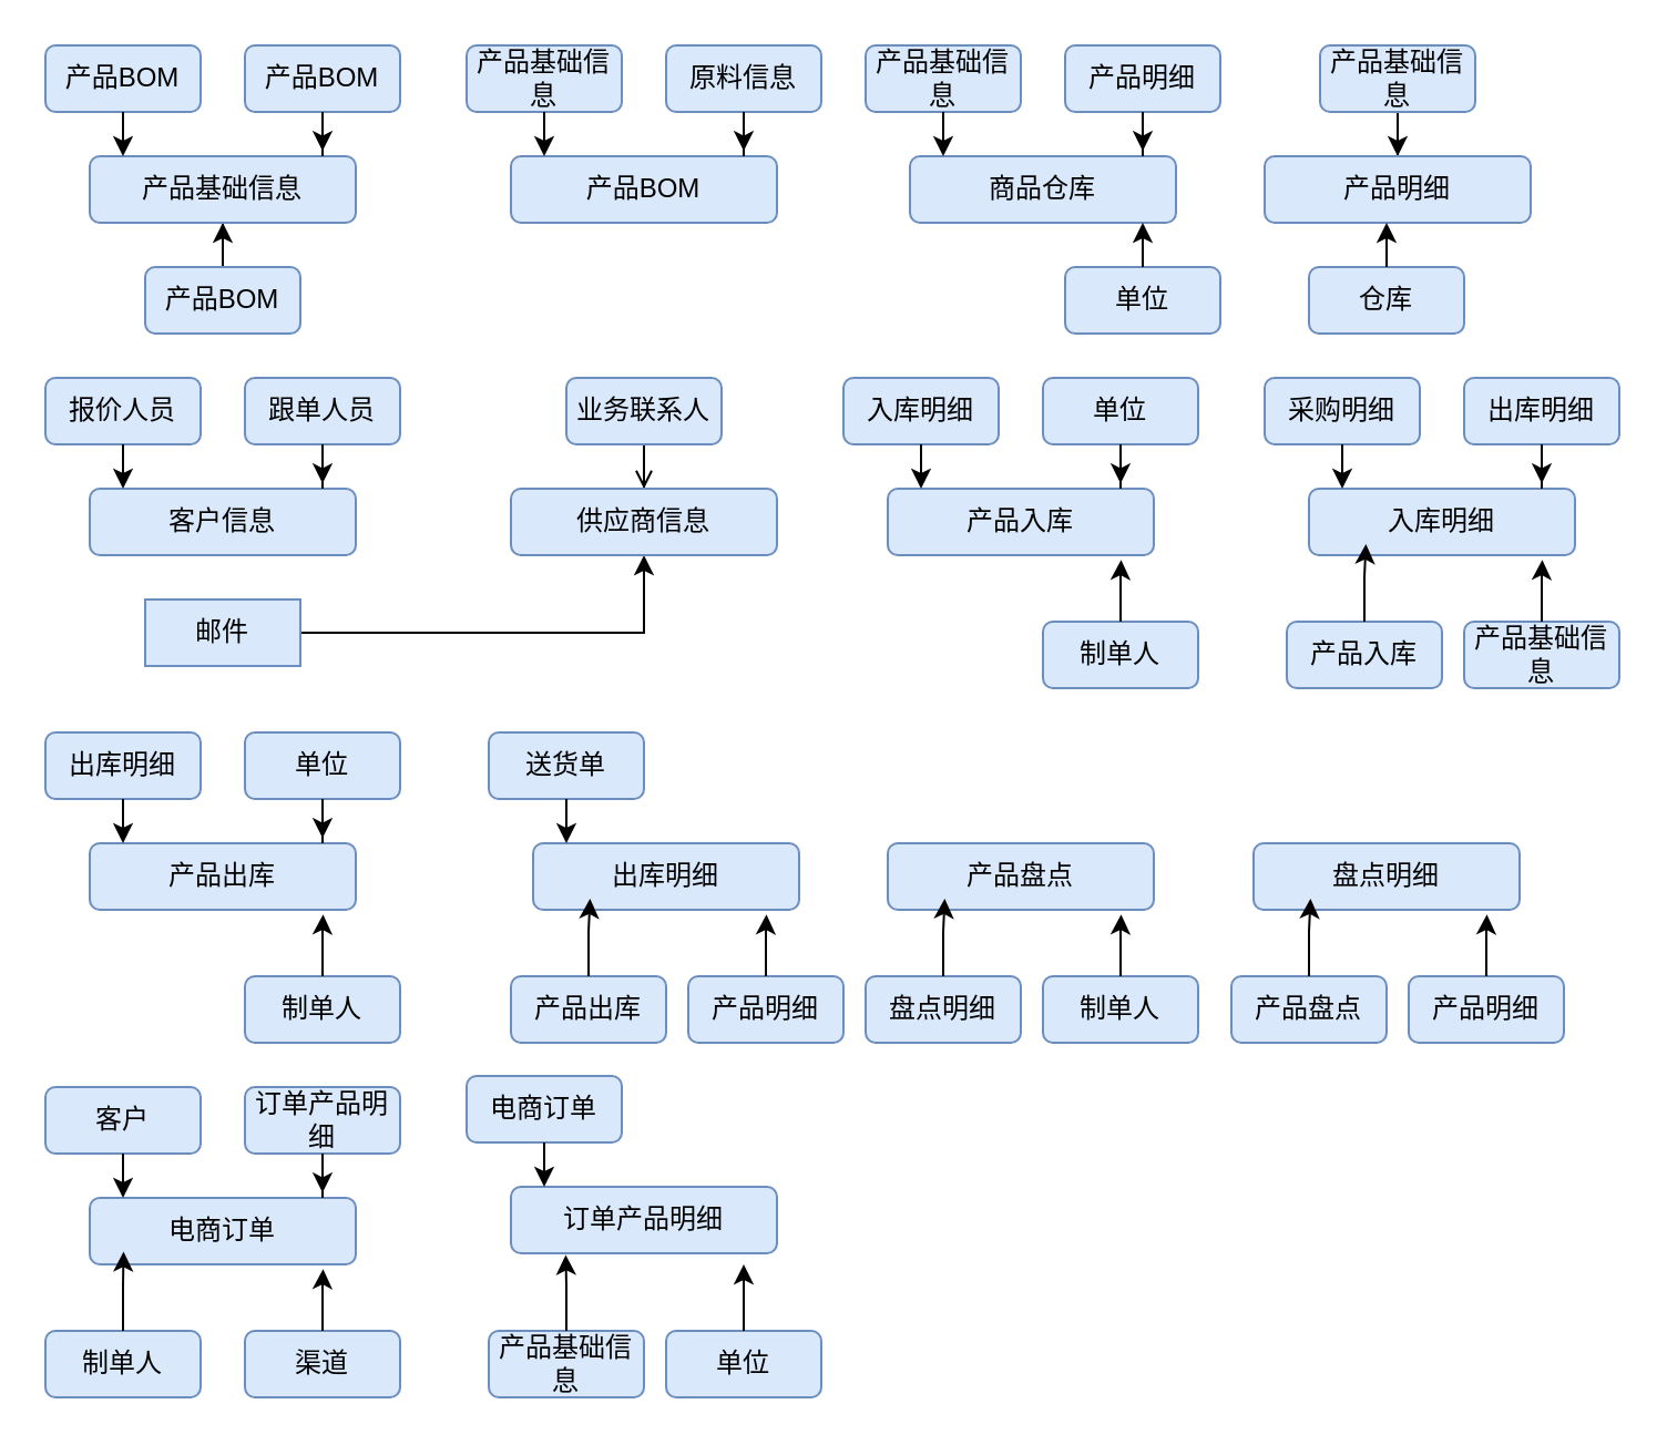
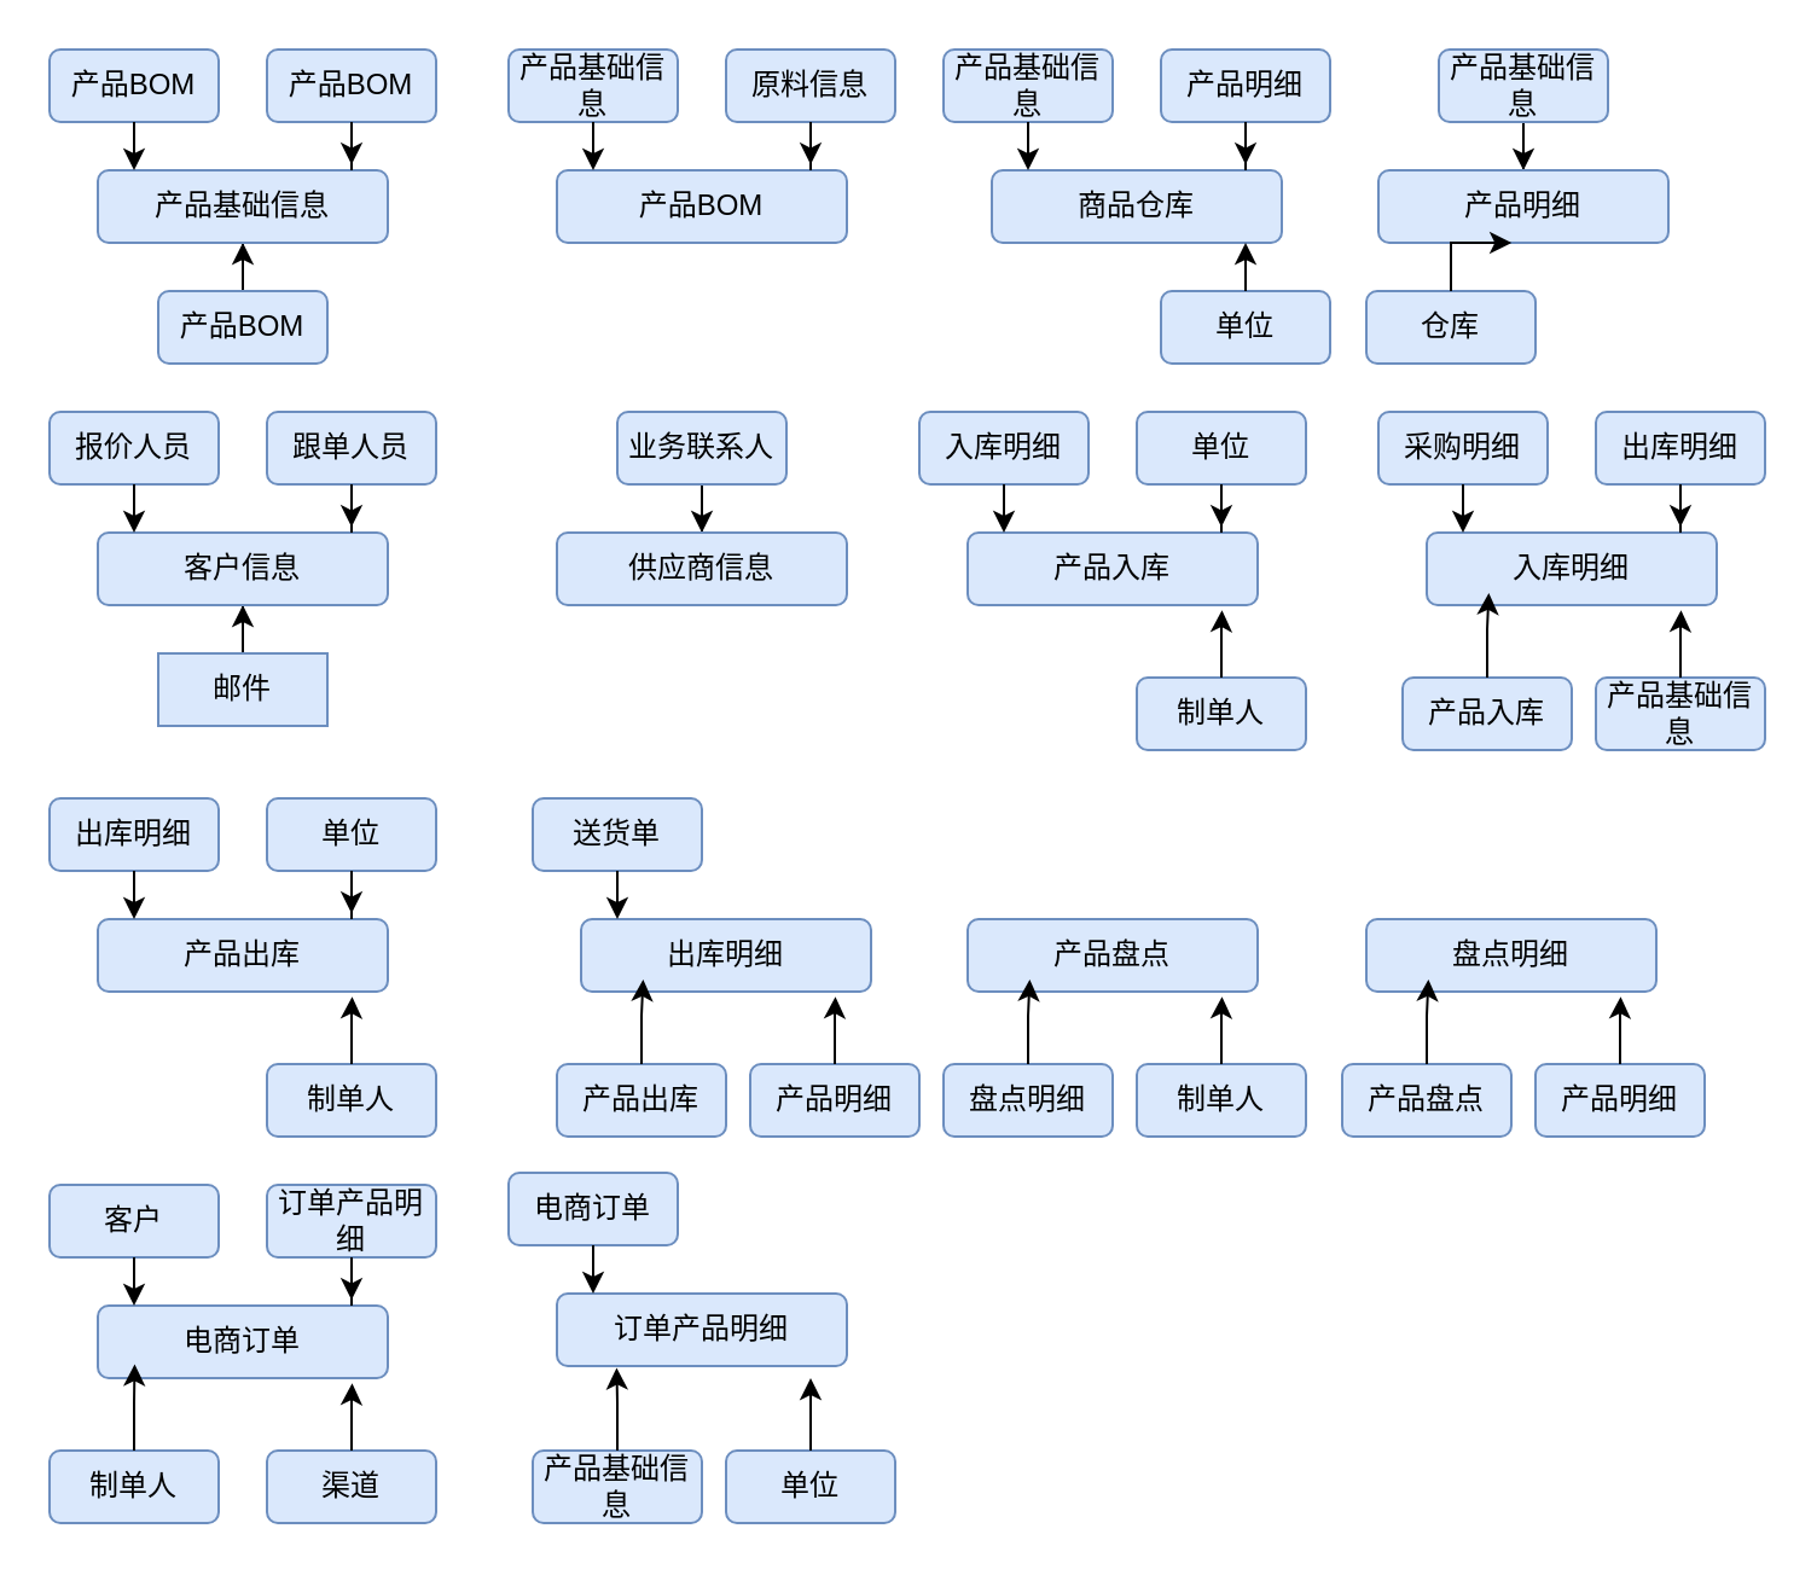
- <mxCell id="26" value="仓库" style="rounded=1;whiteSpace=wrap;html=1;fillColor=#dae8fc;strokeColor=#6c8ebf;" parent="1" vertex="1"><mxGeometry x="590" y="120" width="70" height="30" as="geometry" /></mxCell>
+ <mxCell id="26" value="仓库" style="rounded=1;whiteSpace=wrap;html=1;fillColor=#dae8fc;strokeColor=#6c8ebf;" parent="1" vertex="1"><mxGeometry x="565" y="120" width="70" height="30" as="geometry" /></mxCell>
- <mxCell id="21" style="edgeStyle=orthogonalEdgeStyle;rounded=0;orthogonalLoop=1;jettySize=auto;html=1;entryX=0.5;entryY=0;entryDx=0;entryDy=0;endArrow=open;" parent="1" source="22" target="23" edge="1"><mxGeometry relative="1" as="geometry" /></mxCell>
+ <mxCell id="21" style="edgeStyle=orthogonalEdgeStyle;rounded=0;orthogonalLoop=1;jettySize=auto;html=1;entryX=0.5;entryY=0;entryDx=0;entryDy=0;" parent="1" source="22" target="23" edge="1"><mxGeometry relative="1" as="geometry" /></mxCell>
- <mxCell id="16" style="edgeStyle=orthogonalEdgeStyle;rounded=0;orthogonalLoop=1;jettySize=auto;html=1;" parent="1" source="17" target="23" edge="1"><mxGeometry relative="1" as="geometry" /></mxCell>
+ <mxCell id="16" style="edgeStyle=orthogonalEdgeStyle;rounded=0;orthogonalLoop=1;jettySize=auto;html=1;entryX=0.5;entryY=1;entryDx=0;entryDy=0;" parent="1" source="17" target="18" edge="1"><mxGeometry relative="1" as="geometry" /></mxCell>
